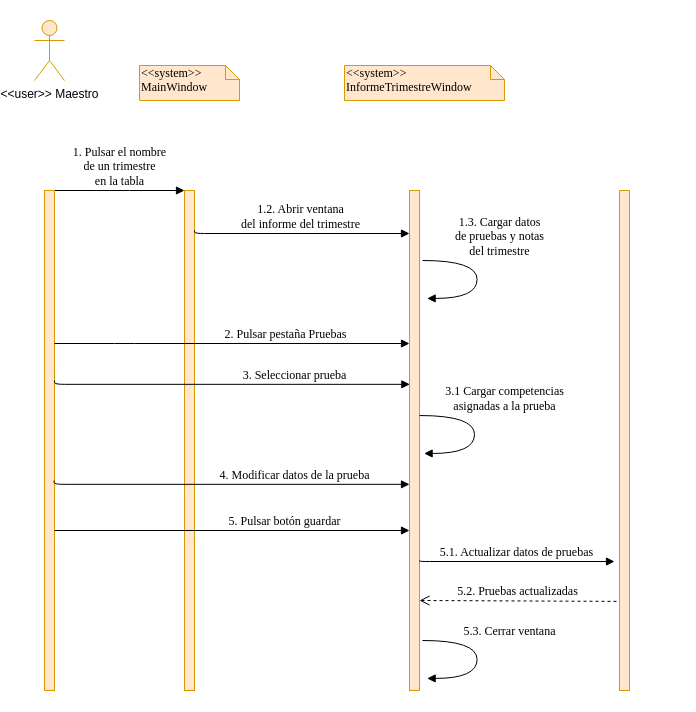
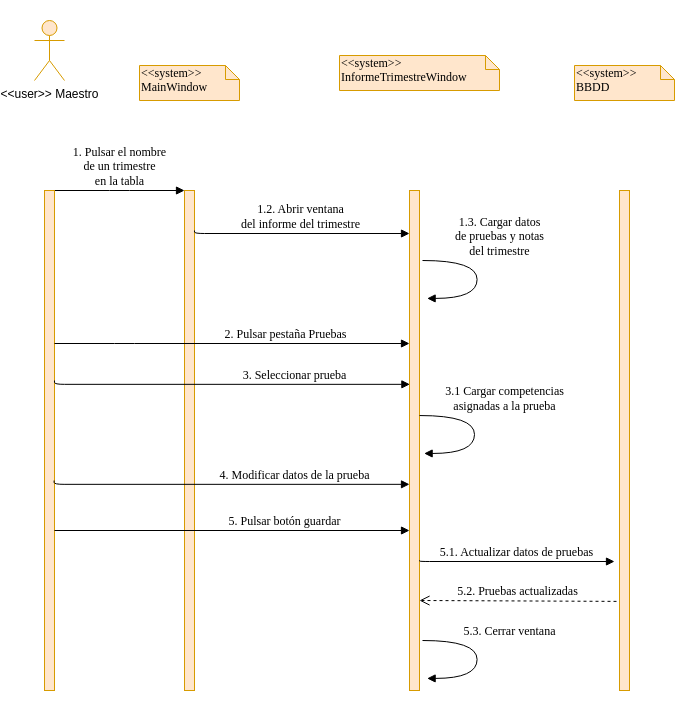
- <mxCell id="9" value="&amp;lt;&amp;lt;system&amp;gt;&amp;gt;&lt;br&gt;InformeTrimestreWindow" style="shape=note;whiteSpace=wrap;html=1;size=14;verticalAlign=top;align=left;spacingTop=-6;rounded=0;shadow=0;comic=0;labelBackgroundColor=none;strokeWidth=1;fontFamily=Verdana;fontSize=12;fillColor=#ffe6cc;strokeColor=#d79b00;" vertex="1" parent="1"><mxGeometry x="330" y="65" width="160" height="35" as="geometry" /></mxCell>
+ <mxCell id="9" value="&amp;lt;&amp;lt;system&amp;gt;&amp;gt;&lt;br&gt;InformeTrimestreWindow" style="shape=note;whiteSpace=wrap;html=1;size=14;verticalAlign=top;align=left;spacingTop=-6;rounded=0;shadow=0;comic=0;labelBackgroundColor=none;strokeWidth=1;fontFamily=Verdana;fontSize=12;fillColor=#ffe6cc;strokeColor=#d79b00;" vertex="1" parent="1"><mxGeometry x="325" y="55" width="160" height="35" as="geometry" /></mxCell>
+ <mxCell id="11" value="&amp;lt;&amp;lt;system&amp;gt;&amp;gt;&lt;br&gt;BBDD" style="shape=note;whiteSpace=wrap;html=1;size=14;verticalAlign=top;align=left;spacingTop=-6;rounded=0;shadow=0;comic=0;labelBackgroundColor=none;strokeWidth=1;fontFamily=Verdana;fontSize=12;fillColor=#ffe6cc;strokeColor=#d79b00;" vertex="1" parent="1"><mxGeometry x="560" y="65" width="100" height="35" as="geometry" /></mxCell>
